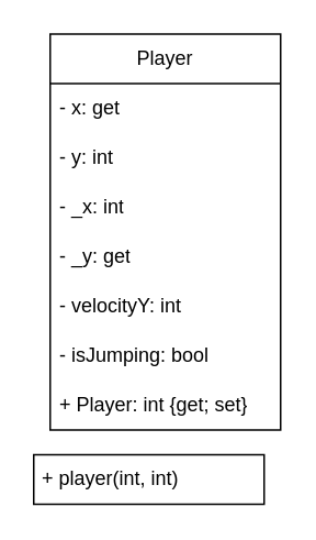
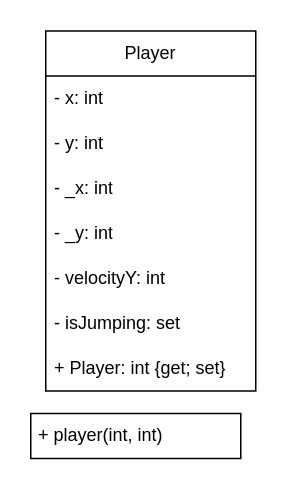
- <mxCell id="3" value="- x: get" style="text;strokeColor=none;fillColor=none;align=left;verticalAlign=middle;spacingLeft=4;spacingRight=4;overflow=hidden;points=[[0,0.5],[1,0.5]];portConstraint=eastwest;rotatable=0;whiteSpace=wrap;html=1;" vertex="1" parent="2"><mxGeometry y="30" width="140" height="30" as="geometry" /></mxCell>
+ <mxCell id="3" value="- x: int" style="text;strokeColor=none;fillColor=none;align=left;verticalAlign=middle;spacingLeft=4;spacingRight=4;overflow=hidden;points=[[0,0.5],[1,0.5]];portConstraint=eastwest;rotatable=0;whiteSpace=wrap;html=1;" vertex="1" parent="2"><mxGeometry y="30" width="140" height="30" as="geometry" /></mxCell>
- <mxCell id="6" value="- _y: get" style="text;strokeColor=none;fillColor=none;align=left;verticalAlign=middle;spacingLeft=4;spacingRight=4;overflow=hidden;points=[[0,0.5],[1,0.5]];portConstraint=eastwest;rotatable=0;whiteSpace=wrap;html=1;" vertex="1" parent="2"><mxGeometry y="120" width="140" height="30" as="geometry" /></mxCell>
+ <mxCell id="6" value="- _y: int" style="text;strokeColor=none;fillColor=none;align=left;verticalAlign=middle;spacingLeft=4;spacingRight=4;overflow=hidden;points=[[0,0.5],[1,0.5]];portConstraint=eastwest;rotatable=0;whiteSpace=wrap;html=1;" vertex="1" parent="2"><mxGeometry y="120" width="140" height="30" as="geometry" /></mxCell>
- <mxCell id="8" value="- isJumping: bool" style="text;strokeColor=none;fillColor=none;align=left;verticalAlign=middle;spacingLeft=4;spacingRight=4;overflow=hidden;points=[[0,0.5],[1,0.5]];portConstraint=eastwest;rotatable=0;whiteSpace=wrap;html=1;" vertex="1" parent="2"><mxGeometry y="180" width="140" height="30" as="geometry" /></mxCell>
+ <mxCell id="8" value="- isJumping: set" style="text;strokeColor=none;fillColor=none;align=left;verticalAlign=middle;spacingLeft=4;spacingRight=4;overflow=hidden;points=[[0,0.5],[1,0.5]];portConstraint=eastwest;rotatable=0;whiteSpace=wrap;html=1;" vertex="1" parent="2"><mxGeometry y="180" width="140" height="30" as="geometry" /></mxCell>
